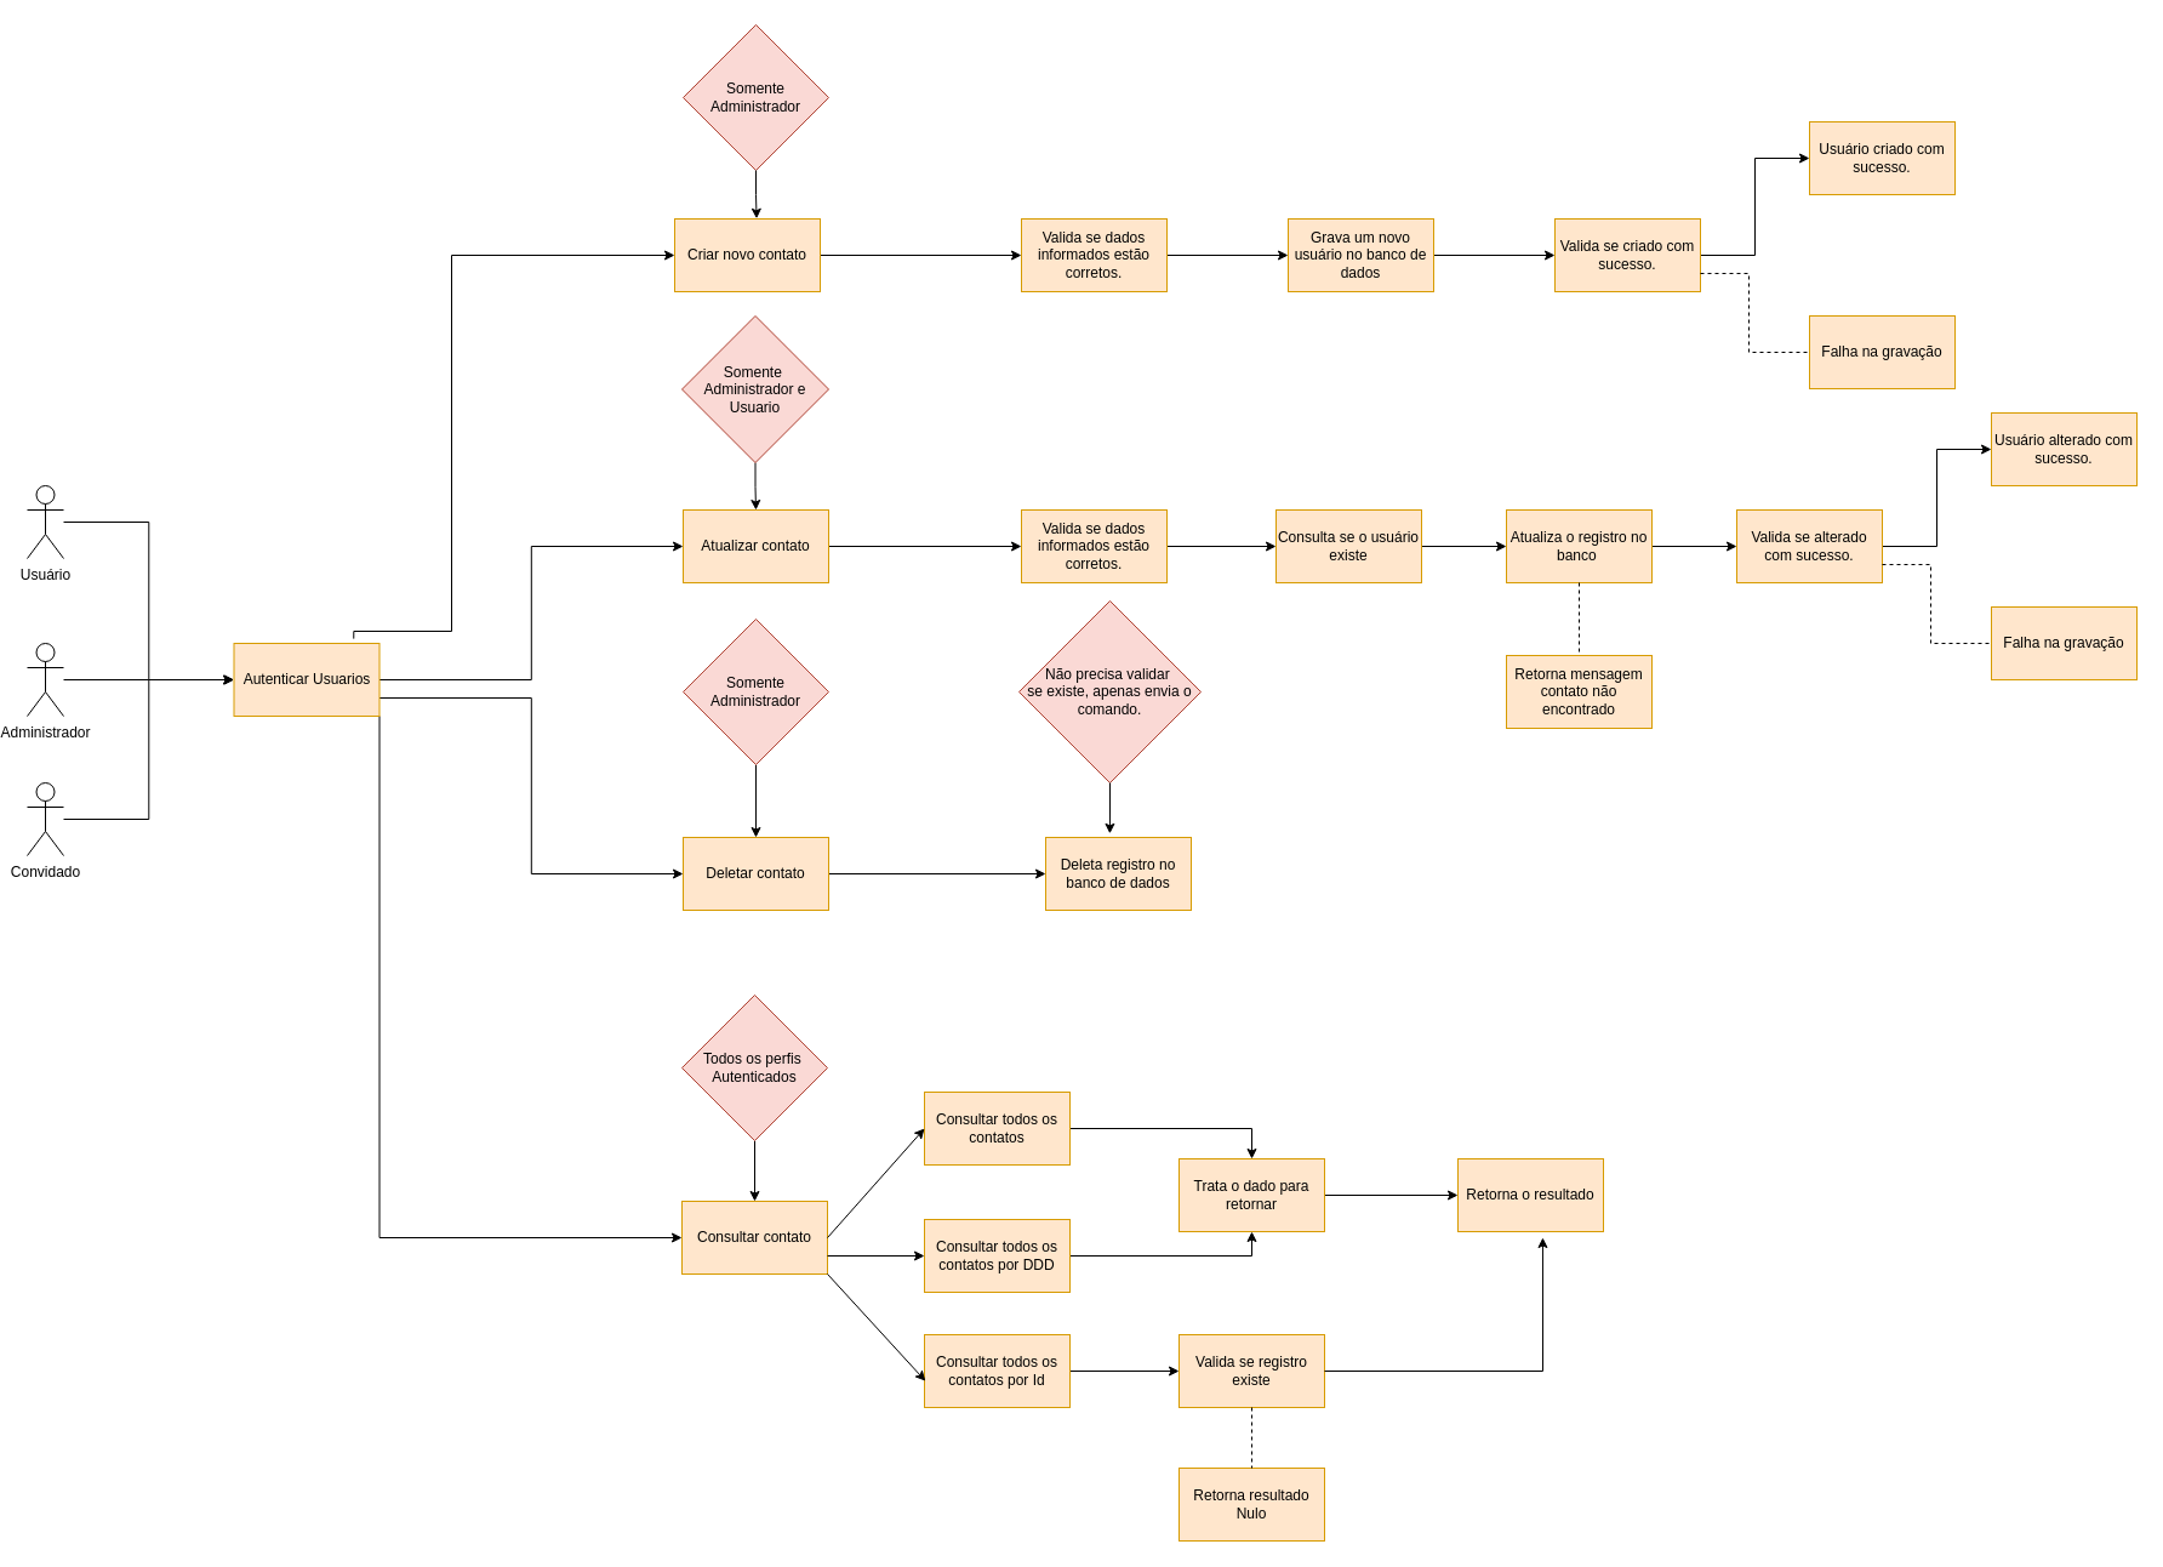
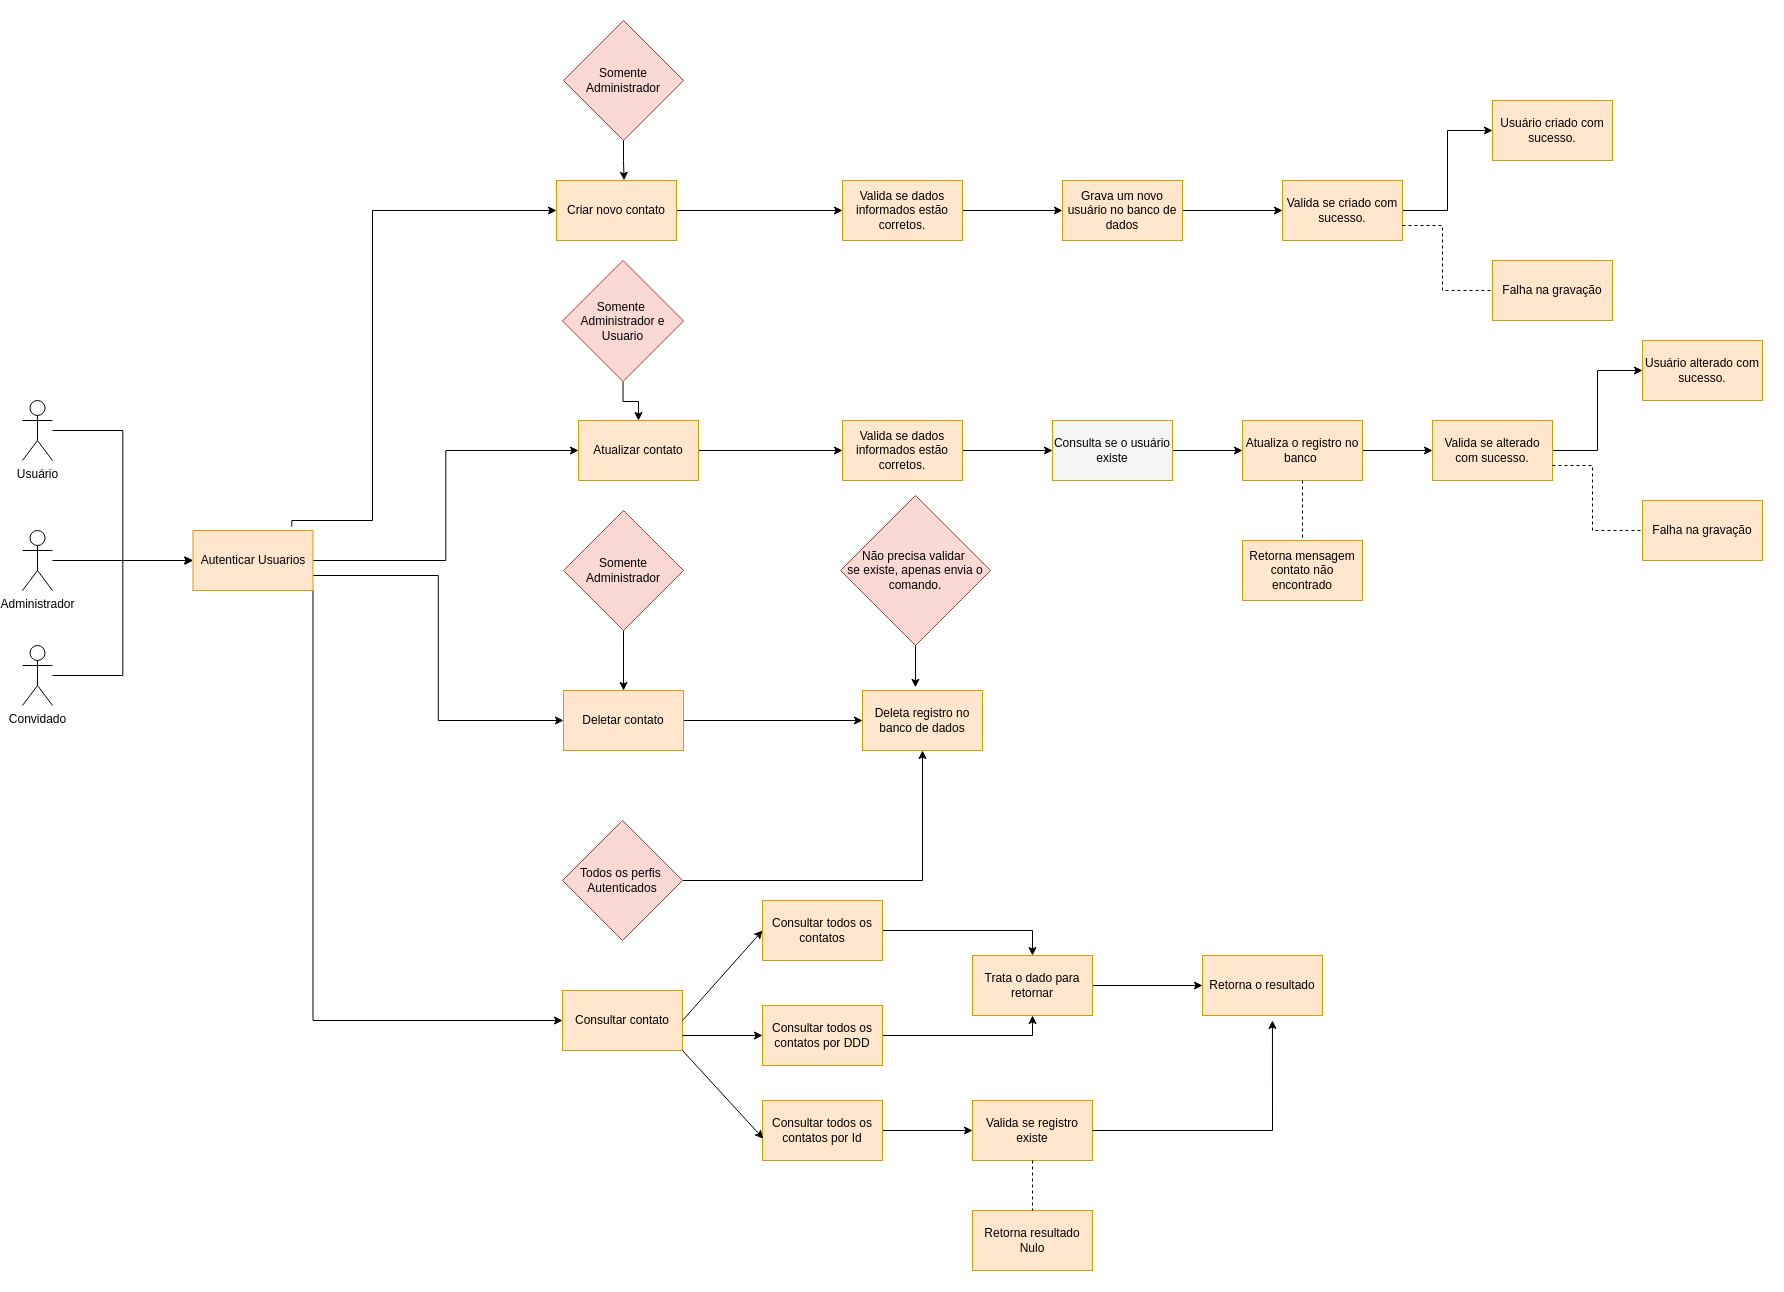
- <mxCell id="18" value="Atualizar contato" style="rounded=0;whiteSpace=wrap;html=1;fillColor=#ffe6cc;strokeColor=#d79b00;" vertex="1" parent="1"><mxGeometry x="561" y="420" width="120" height="60" as="geometry" /></mxCell>
+ <mxCell id="18" value="Atualizar contato" style="rounded=0;whiteSpace=wrap;html=1;fillColor=#ffe6cc;strokeColor=#d79b00;" vertex="1" parent="1"><mxGeometry x="576" y="420" width="120" height="60" as="geometry" /></mxCell>
- <mxCell id="48" value="Consulta se o usuário existe" style="rounded=0;whiteSpace=wrap;html=1;fillColor=#ffe6cc;strokeColor=#d79b00;" vertex="1" parent="1"><mxGeometry x="1050" y="420" width="120" height="60" as="geometry" /></mxCell>
+ <mxCell id="48" value="Consulta se o usuário existe" style="rounded=0;whiteSpace=wrap;html=1;fillColor=#f5f5f5;strokeColor=#d79b00;" vertex="1" parent="1"><mxGeometry x="1050" y="420" width="120" height="60" as="geometry" /></mxCell>
- <mxCell id="29" style="edgeStyle=orthogonalEdgeStyle;rounded=0;orthogonalLoop=1;jettySize=auto;html=1;entryX=0.5;entryY=0;entryDx=0;entryDy=0;" edge="1" parent="1" source="30" target="6"><mxGeometry relative="1" as="geometry" /></mxCell>
+ <mxCell id="29" style="edgeStyle=orthogonalEdgeStyle;rounded=0;orthogonalLoop=1;jettySize=auto;html=1;" edge="1" parent="1" source="30" target="58"><mxGeometry relative="1" as="geometry" /></mxCell>
